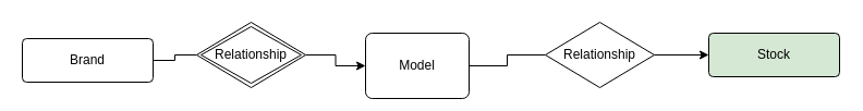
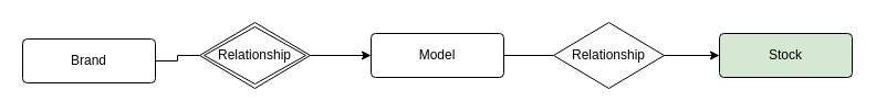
- <mxCell id="4" value="Model" style="rounded=1;arcSize=10;whiteSpace=wrap;html=1;align=center;" vertex="1" parent="1"><mxGeometry x="335" y="30" width="95" height="60" as="geometry" /></mxCell>
+ <mxCell id="4" value="Model" style="rounded=1;arcSize=10;whiteSpace=wrap;html=1;align=center;" vertex="1" parent="1"><mxGeometry x="335" y="30" width="120" height="40" as="geometry" /></mxCell>
